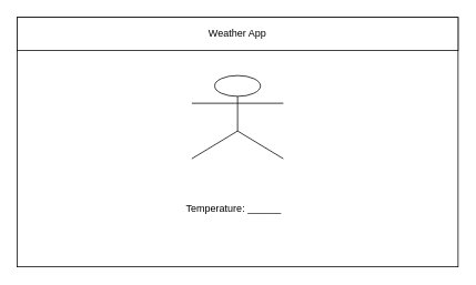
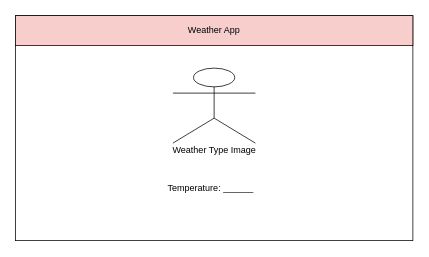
- <mxCell id="3" value="Weather App" style="rounded=0;whiteSpace=wrap;html=1;" parent="1" vertex="1"><mxGeometry x="20" y="20" width="530" height="40" as="geometry" /></mxCell>
+ <mxCell id="3" value="Weather App" style="rounded=0;whiteSpace=wrap;html=1;fillColor=#f8cecc;" parent="1" vertex="1"><mxGeometry x="20" y="20" width="530" height="40" as="geometry" /></mxCell>
+ <mxCell id="6" value="Weather Type Image" style="text;html=1;align=center;verticalAlign=middle;resizable=0;points=[];autosize=1;strokeColor=none;fillColor=none;" vertex="1" parent="1"><mxGeometry x="220" y="190" width="130" height="20" as="geometry" /></mxCell>
